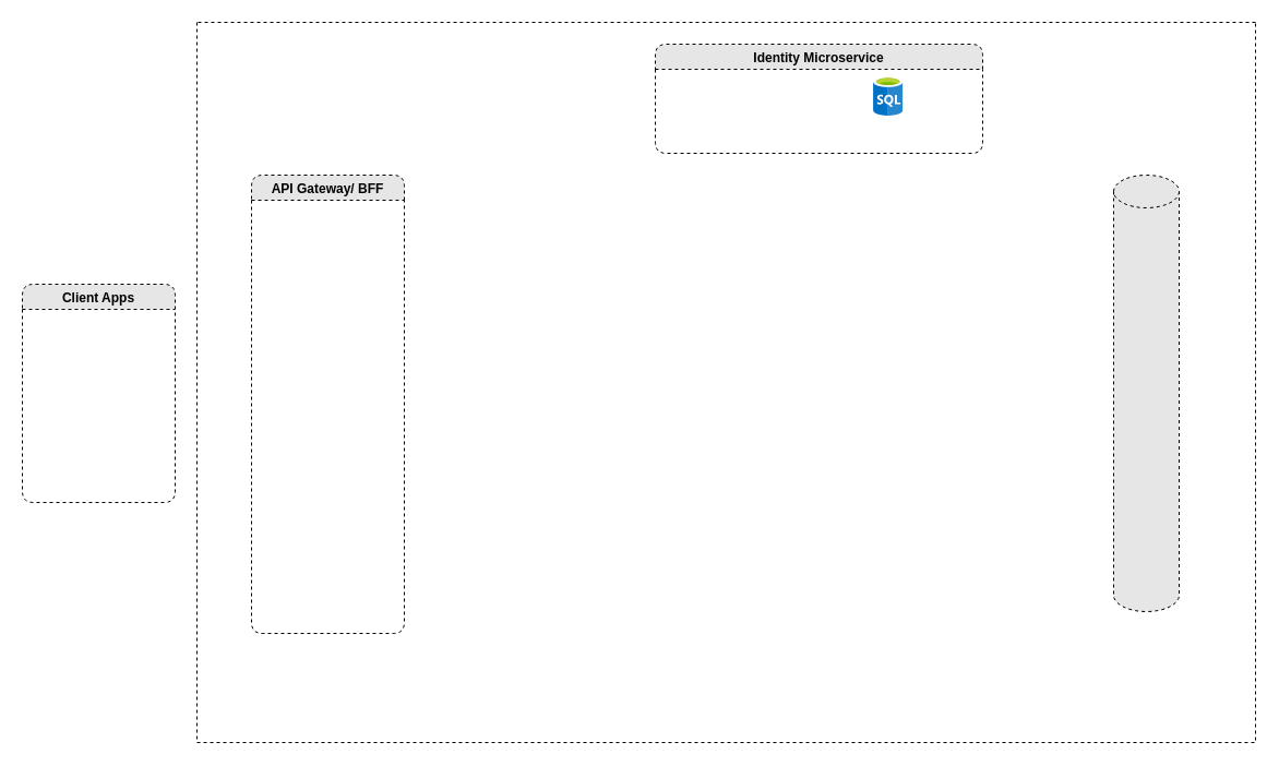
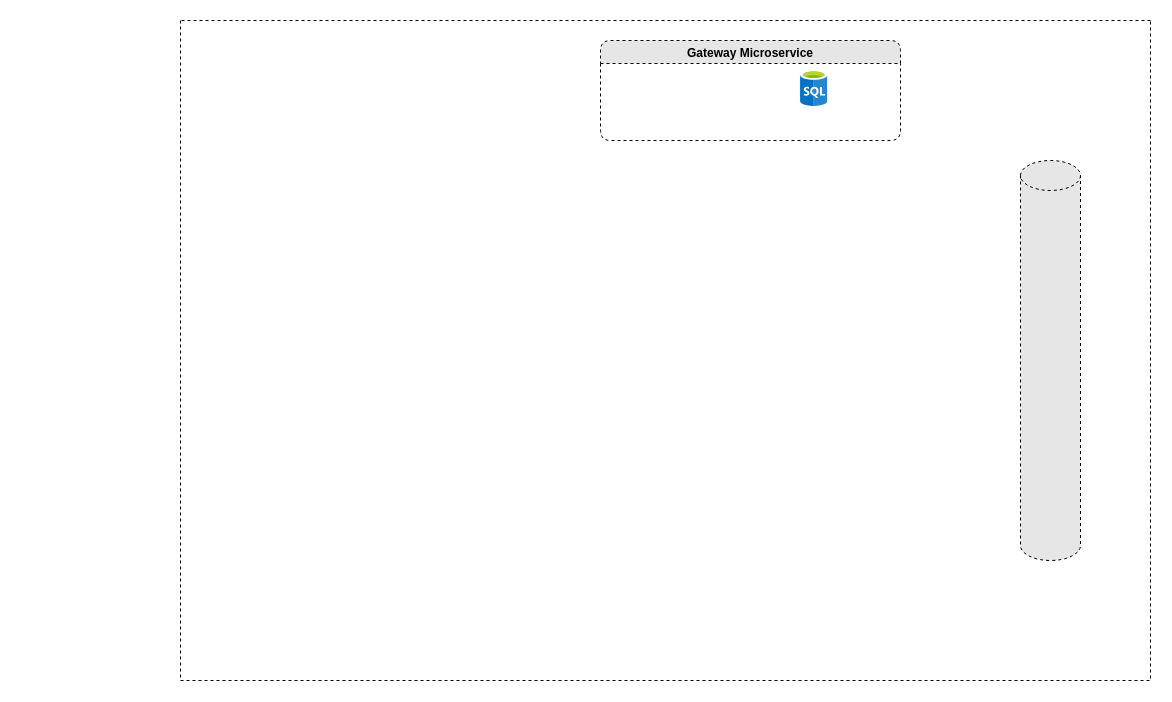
- <mxCell id="5" value="Identity Microservice" style="swimlane;rounded=1;dashed=1;fillColor=#E6E6E6;" vertex="1" parent="2"><mxGeometry x="420" y="20" width="300" height="100" as="geometry" /></mxCell>
+ <mxCell id="5" value="Gateway Microservice" style="swimlane;rounded=1;dashed=1;fillColor=#E6E6E6;" vertex="1" parent="2"><mxGeometry x="420" y="20" width="300" height="100" as="geometry" /></mxCell>
- <mxCell id="7" value="Client Apps" style="swimlane;rounded=1;dashed=1;fillColor=#E6E6E6;" vertex="1" parent="1"><mxGeometry x="20" y="260" width="140" height="200" as="geometry" /></mxCell>
- <mxCell id="4" value="API Gateway/ BFF" style="swimlane;rounded=1;dashed=1;fillColor=#E6E6E6;" vertex="1" parent="2"><mxGeometry x="50" y="140" width="140" height="420" as="geometry" /></mxCell>
